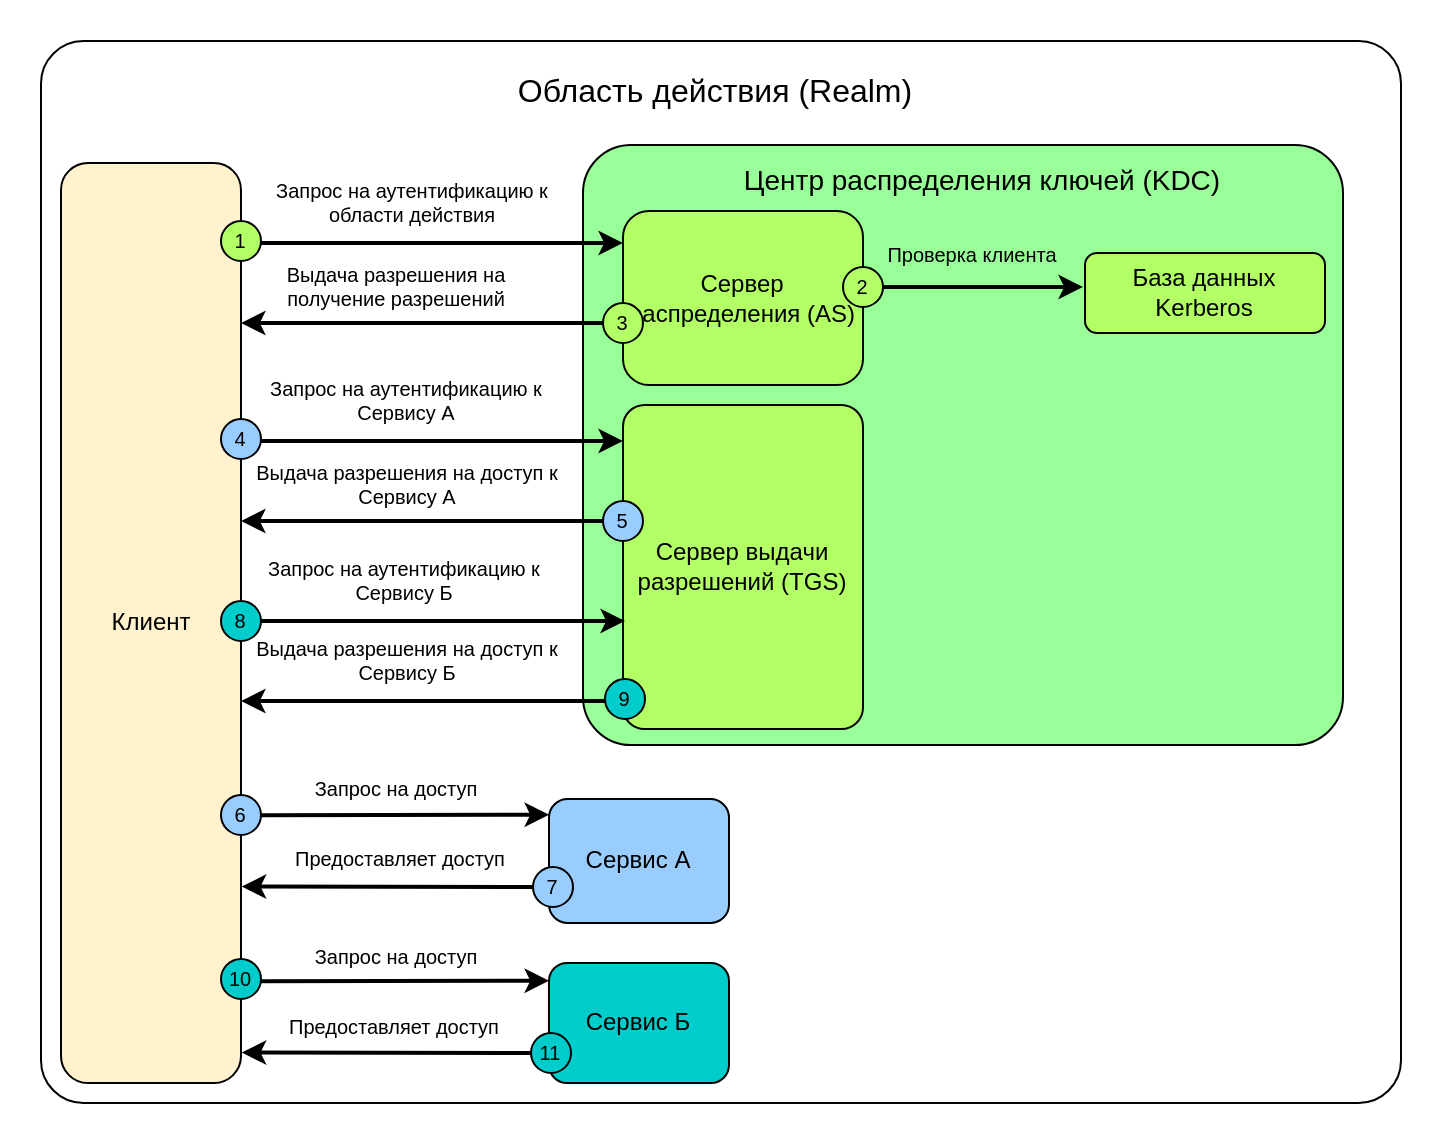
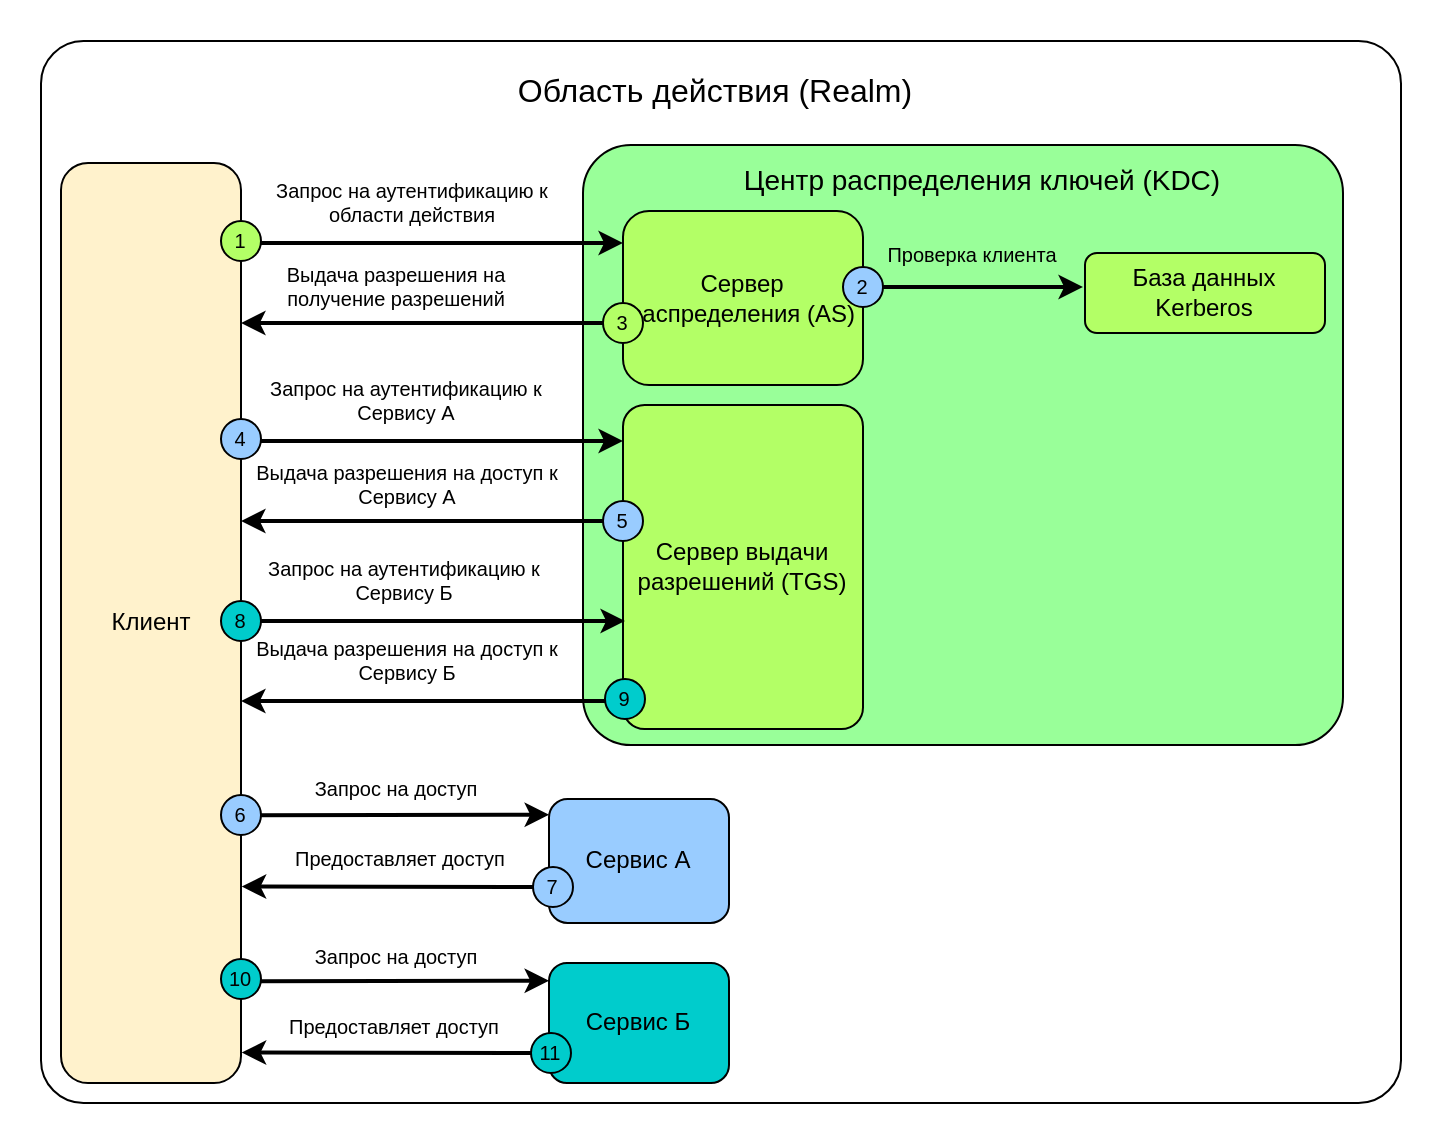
- <mxCell id="33" value="2" style="ellipse;whiteSpace=wrap;html=1;aspect=fixed;labelBackgroundColor=none;fontSize=10;fillColor=#B3FF66;" vertex="1" parent="1"><mxGeometry x="421" y="133" width="20" height="20" as="geometry" /></mxCell>
+ <mxCell id="33" value="2" style="ellipse;whiteSpace=wrap;html=1;aspect=fixed;labelBackgroundColor=none;fontSize=10;fillColor=#99ccff;" vertex="1" parent="1"><mxGeometry x="421" y="133" width="20" height="20" as="geometry" /></mxCell>
